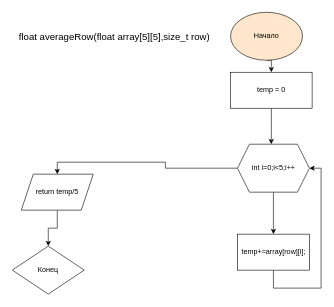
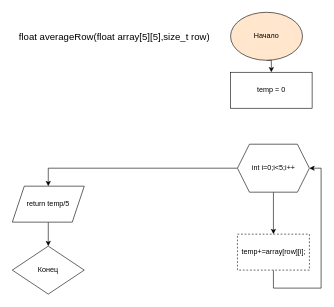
- <mxCell id="4" style="edgeStyle=orthogonalEdgeStyle;rounded=0;orthogonalLoop=1;jettySize=auto;html=1;exitX=0.5;exitY=1;exitDx=0;exitDy=0;entryX=0.47;entryY=0;entryDx=0;entryDy=0;entryPerimeter=0;endArrow=classic;endFill=1;" edge="1" parent="1" source="5" target="8"><mxGeometry relative="1" as="geometry" /></mxCell>
- <mxCell id="10" value="return temp/5" style="shape=parallelogram;perimeter=parallelogramPerimeter;whiteSpace=wrap;html=1;fixedSize=1;" parent="1" vertex="1"><mxGeometry x="35" y="290" width="120" height="60" as="geometry" /></mxCell>
+ <mxCell id="10" value="return temp/5" style="shape=parallelogram;perimeter=parallelogramPerimeter;whiteSpace=wrap;html=1;fixedSize=1;" parent="1" vertex="1"><mxGeometry x="20" y="310" width="120" height="60" as="geometry" /></mxCell>
- <mxCell id="14" value="temp+=array[row][i];" style="rounded=0;whiteSpace=wrap;html=1;" vertex="1" parent="1"><mxGeometry x="395.5" y="390" width="120" height="60" as="geometry" /></mxCell>
+ <mxCell id="14" value="temp+=array[row][i];" style="rounded=0;whiteSpace=wrap;html=1;dashed=1;" vertex="1" parent="1"><mxGeometry x="395.5" y="390" width="120" height="60" as="geometry" /></mxCell>
